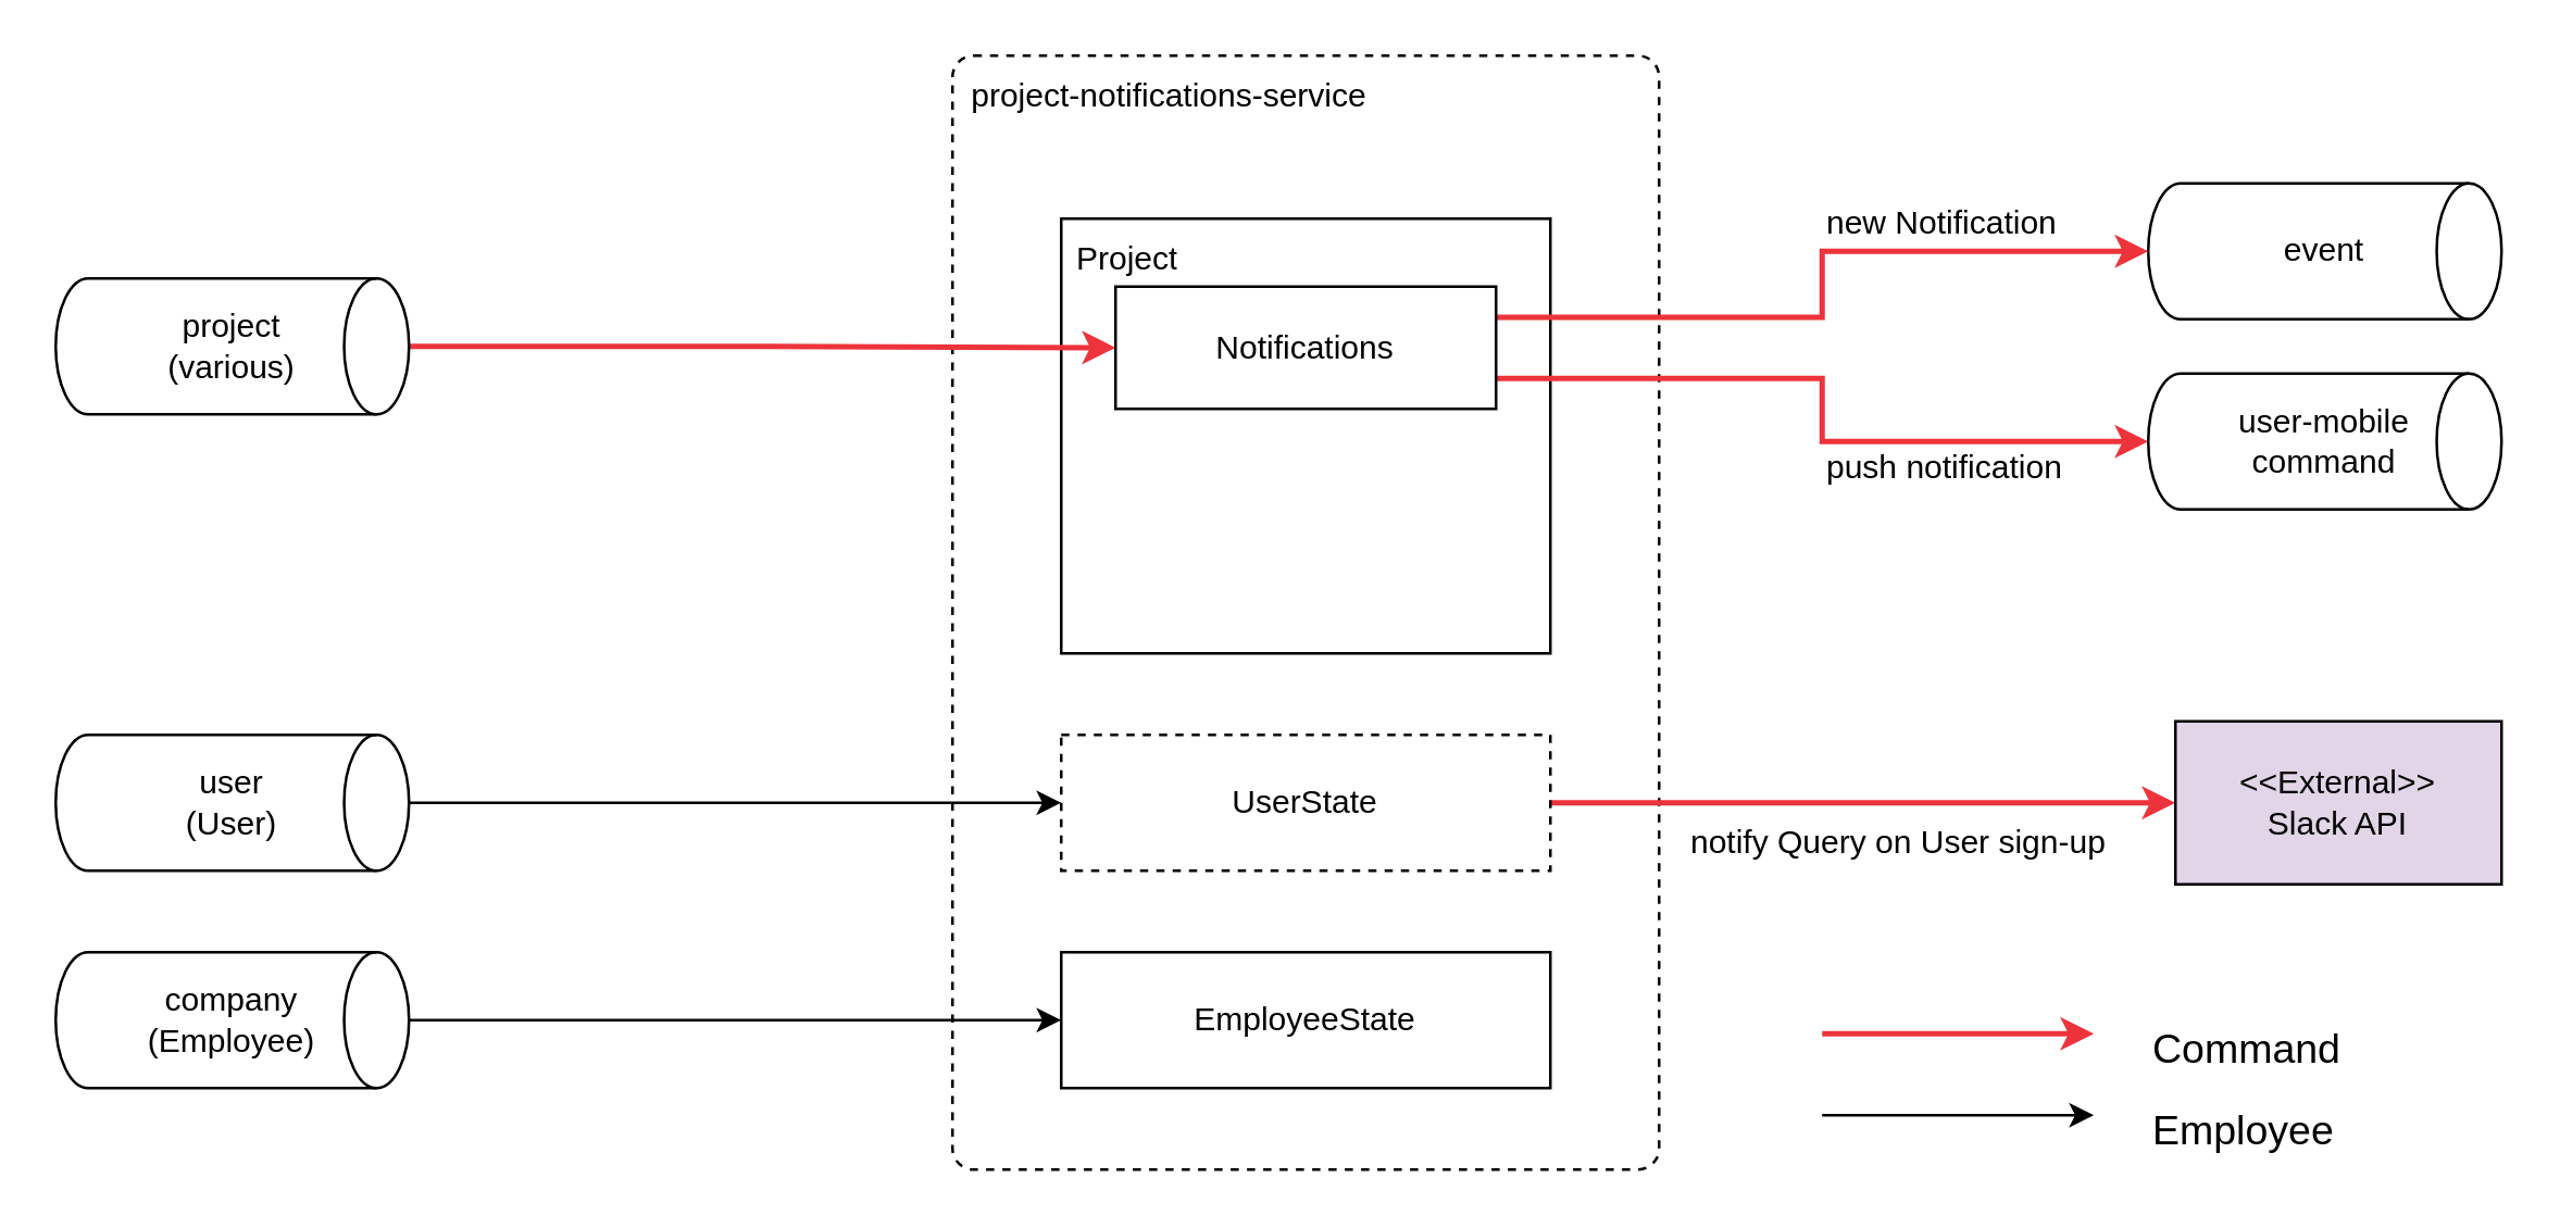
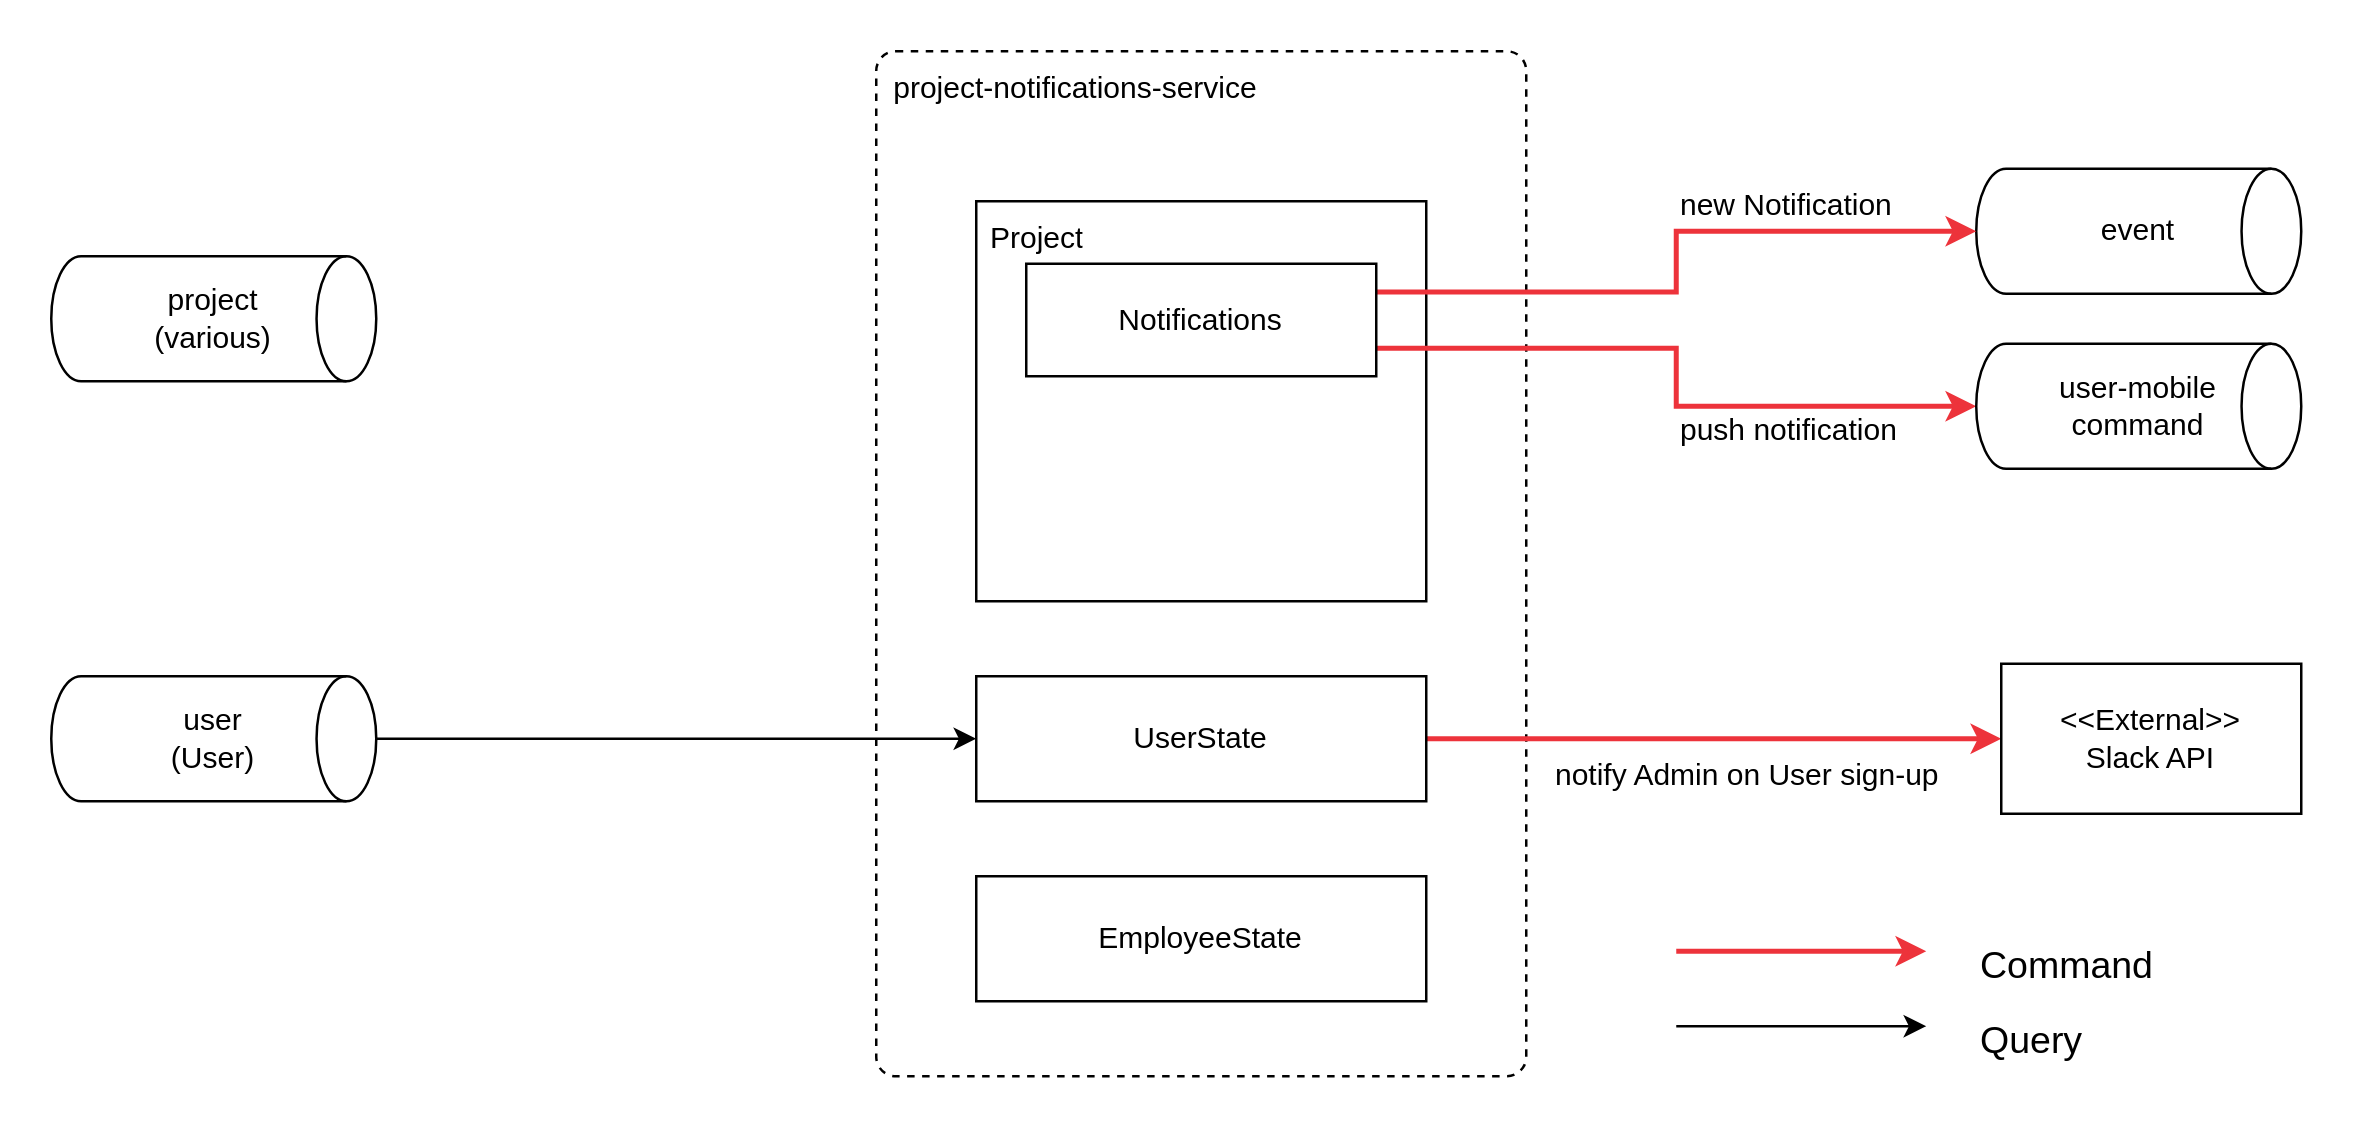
- <mxCell id="6" style="edgeStyle=orthogonalEdgeStyle;rounded=0;orthogonalLoop=1;jettySize=auto;html=1;entryX=0;entryY=0.5;entryDx=0;entryDy=0;strokeColor=#ed333b;strokeWidth=2;fontSize=15;" parent="1" source="7" target="11" edge="1"><mxGeometry relative="1" as="geometry" /></mxCell>
- <mxCell id="13" value="UserState" style="rounded=0;whiteSpace=wrap;html=1;strokeWidth=1;dashed=1;" parent="1" vertex="1"><mxGeometry x="390" y="270" width="180" height="50" as="geometry" /></mxCell>
+ <mxCell id="13" value="UserState" style="rounded=0;whiteSpace=wrap;html=1;strokeWidth=1;" parent="1" vertex="1"><mxGeometry x="390" y="270" width="180" height="50" as="geometry" /></mxCell>
- <mxCell id="26" value="&lt;div&gt;&amp;lt;&amp;lt;External&amp;gt;&amp;gt;&lt;/div&gt;&lt;div&gt;Slack API&lt;br&gt;&lt;/div&gt;" style="rounded=0;whiteSpace=wrap;html=1;fillColor=#e1d5e7;" vertex="1" parent="1"><mxGeometry x="800" y="265" width="120" height="60" as="geometry" /></mxCell>
+ <mxCell id="26" value="&lt;div&gt;&amp;lt;&amp;lt;External&amp;gt;&amp;gt;&lt;/div&gt;&lt;div&gt;Slack API&lt;br&gt;&lt;/div&gt;" style="rounded=0;whiteSpace=wrap;html=1;" vertex="1" parent="1"><mxGeometry x="800" y="265" width="120" height="60" as="geometry" /></mxCell>
- <mxCell id="27" value="notify Query on User sign-up" style="text;html=1;strokeColor=none;fillColor=none;align=left;verticalAlign=middle;whiteSpace=wrap;rounded=0;" vertex="1" parent="1"><mxGeometry x="620" y="295" width="160" height="30" as="geometry" /></mxCell>
+ <mxCell id="27" value="notify Admin on User sign-up" style="text;html=1;strokeColor=none;fillColor=none;align=left;verticalAlign=middle;whiteSpace=wrap;rounded=0;" vertex="1" parent="1"><mxGeometry x="620" y="295" width="160" height="30" as="geometry" /></mxCell>
- <mxCell id="18" value="&lt;div&gt;company&lt;/div&gt;&lt;div&gt;(Employee)&lt;br&gt;&lt;/div&gt;" style="strokeWidth=1;html=1;shape=mxgraph.flowchart.direct_data;whiteSpace=wrap;" parent="1" vertex="1"><mxGeometry x="20" y="350" width="130" height="50" as="geometry" /></mxCell>
- <mxCell id="17" style="edgeStyle=orthogonalEdgeStyle;rounded=0;orthogonalLoop=1;jettySize=auto;html=1;entryX=0;entryY=0.5;entryDx=0;entryDy=0;fontSize=20;" parent="1" source="18" target="14" edge="1"><mxGeometry relative="1" as="geometry" /></mxCell>
- <mxCell id="21" value="Employee" style="text;html=1;strokeColor=none;fillColor=none;align=left;verticalAlign=middle;whiteSpace=wrap;rounded=0;strokeWidth=1;fontSize=15;" parent="1" vertex="1"><mxGeometry x="790" y="400" width="130" height="30" as="geometry" /></mxCell>
+ <mxCell id="21" value="Query" style="text;html=1;strokeColor=none;fillColor=none;align=left;verticalAlign=middle;whiteSpace=wrap;rounded=0;strokeWidth=1;fontSize=15;" parent="1" vertex="1"><mxGeometry x="790" y="400" width="130" height="30" as="geometry" /></mxCell>
